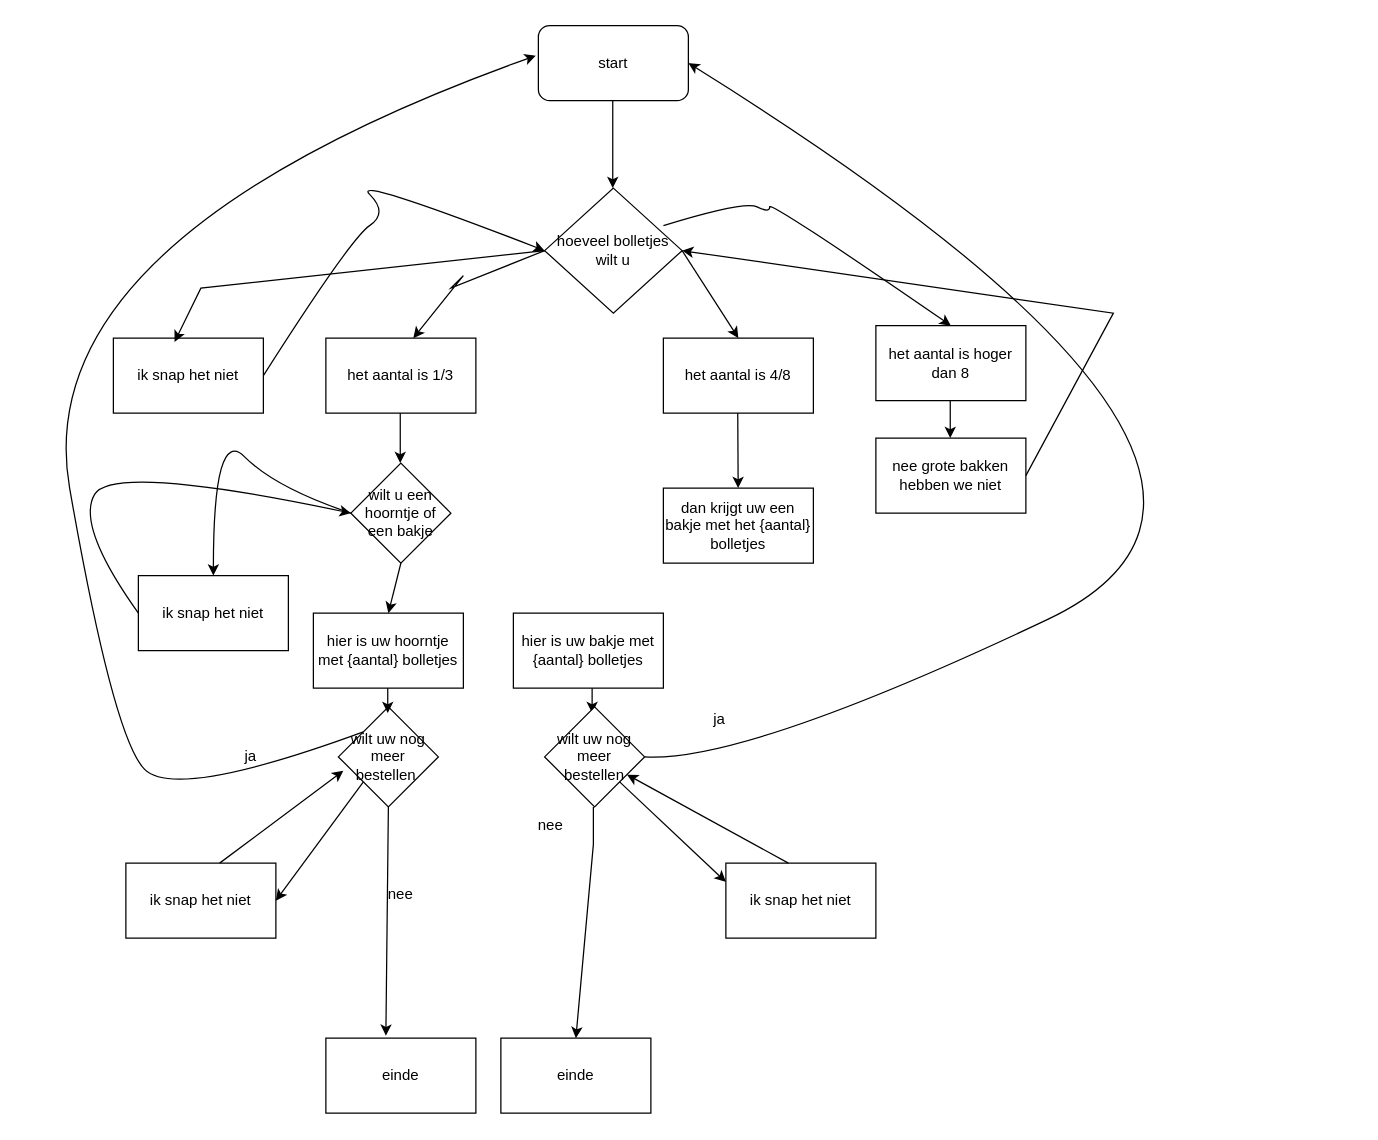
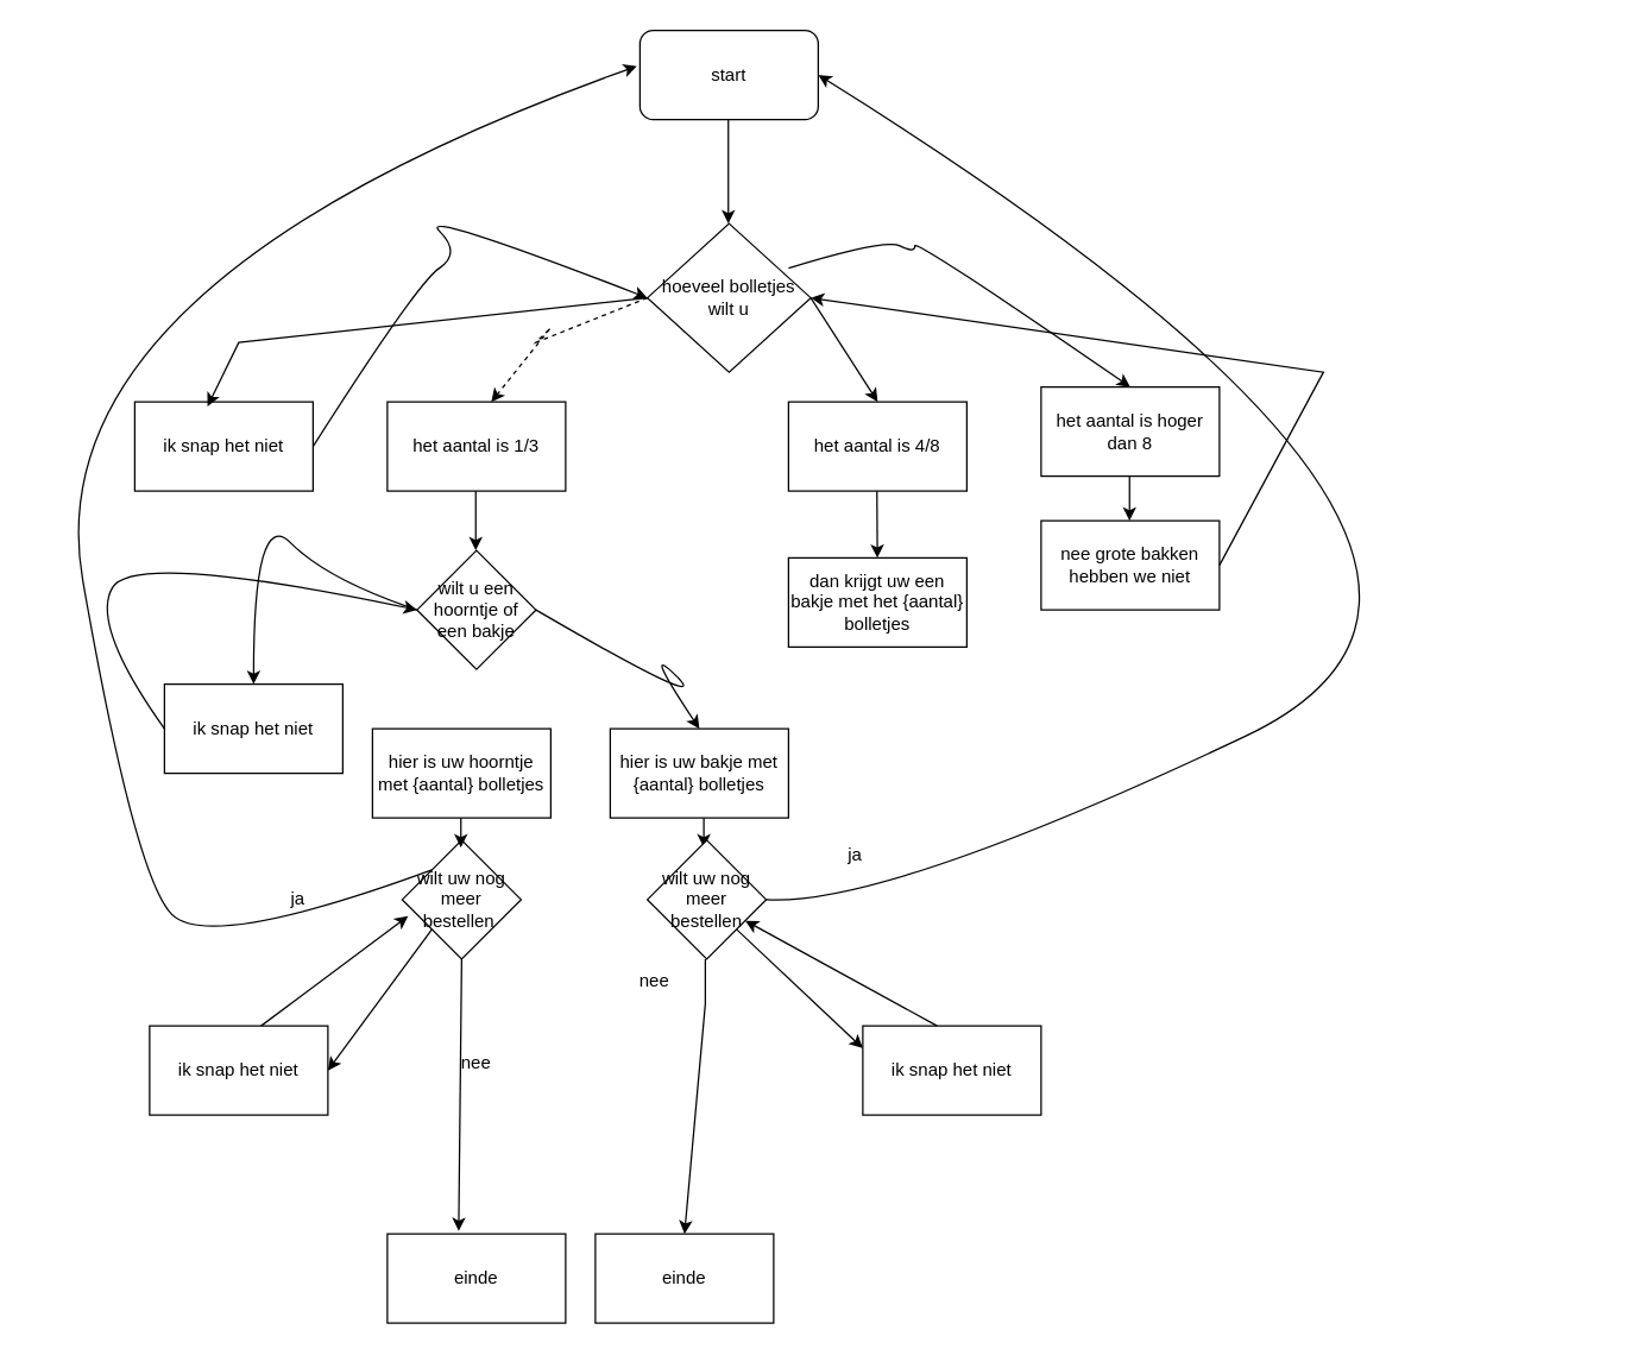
- <mxCell id="6" value="" style="endArrow=classic;html=1;rounded=0;exitX=0;exitY=0.5;exitDx=0;exitDy=0;entryX=0.583;entryY=0;entryDx=0;entryDy=0;entryPerimeter=0;" edge="1" parent="1" source="4" target="5"><mxGeometry width="50" height="50" relative="1" as="geometry"><mxPoint x="330" y="260" as="sourcePoint" /><mxPoint x="370" y="210" as="targetPoint" /><Array as="points"><mxPoint x="360" y="230" /><mxPoint x="370" y="220" /></Array></mxGeometry></mxCell>
+ <mxCell id="6" value="" style="endArrow=classic;html=1;rounded=0;exitX=0;exitY=0.5;exitDx=0;exitDy=0;entryX=0.583;entryY=0;entryDx=0;entryDy=0;entryPerimeter=0;dashed=1;" edge="1" parent="1" source="4" target="5"><mxGeometry width="50" height="50" relative="1" as="geometry"><mxPoint x="330" y="260" as="sourcePoint" /><mxPoint x="370" y="210" as="targetPoint" /><Array as="points"><mxPoint x="360" y="230" /><mxPoint x="370" y="220" /></Array></mxGeometry></mxCell>
- <mxCell id="15" value="dan krijgt uw een bakje met het {aantal} bolletjes" style="rounded=0;whiteSpace=wrap;html=1;" vertex="1" parent="1"><mxGeometry x="530" y="390" width="120" height="60" as="geometry" /></mxCell>
+ <mxCell id="15" value="dan krijgt uw een bakje met het {aantal} bolletjes" style="rounded=0;whiteSpace=wrap;html=1;" vertex="1" parent="1"><mxGeometry x="530" y="375" width="120" height="60" as="geometry" /></mxCell>
+ <mxCell id="24" value="" style="curved=1;endArrow=classic;html=1;rounded=0;entryX=0.5;entryY=0;entryDx=0;entryDy=0;exitX=1;exitY=0.5;exitDx=0;exitDy=0;" edge="1" parent="1" source="17" target="22"><mxGeometry width="50" height="50" relative="1" as="geometry"><mxPoint x="430" y="480" as="sourcePoint" /><mxPoint x="480" y="430" as="targetPoint" /><Array as="points"><mxPoint x="480" y="480" /><mxPoint x="430" y="430" /></Array></mxGeometry></mxCell>
- <mxCell id="25" value="" style="endArrow=classic;html=1;rounded=0;exitX=0.5;exitY=1;exitDx=0;exitDy=0;entryX=0.5;entryY=0;entryDx=0;entryDy=0;" edge="1" parent="1" source="17" target="23"><mxGeometry width="50" height="50" relative="1" as="geometry"><mxPoint x="320" y="490" as="sourcePoint" /><mxPoint x="370" y="440" as="targetPoint" /></mxGeometry></mxCell>
